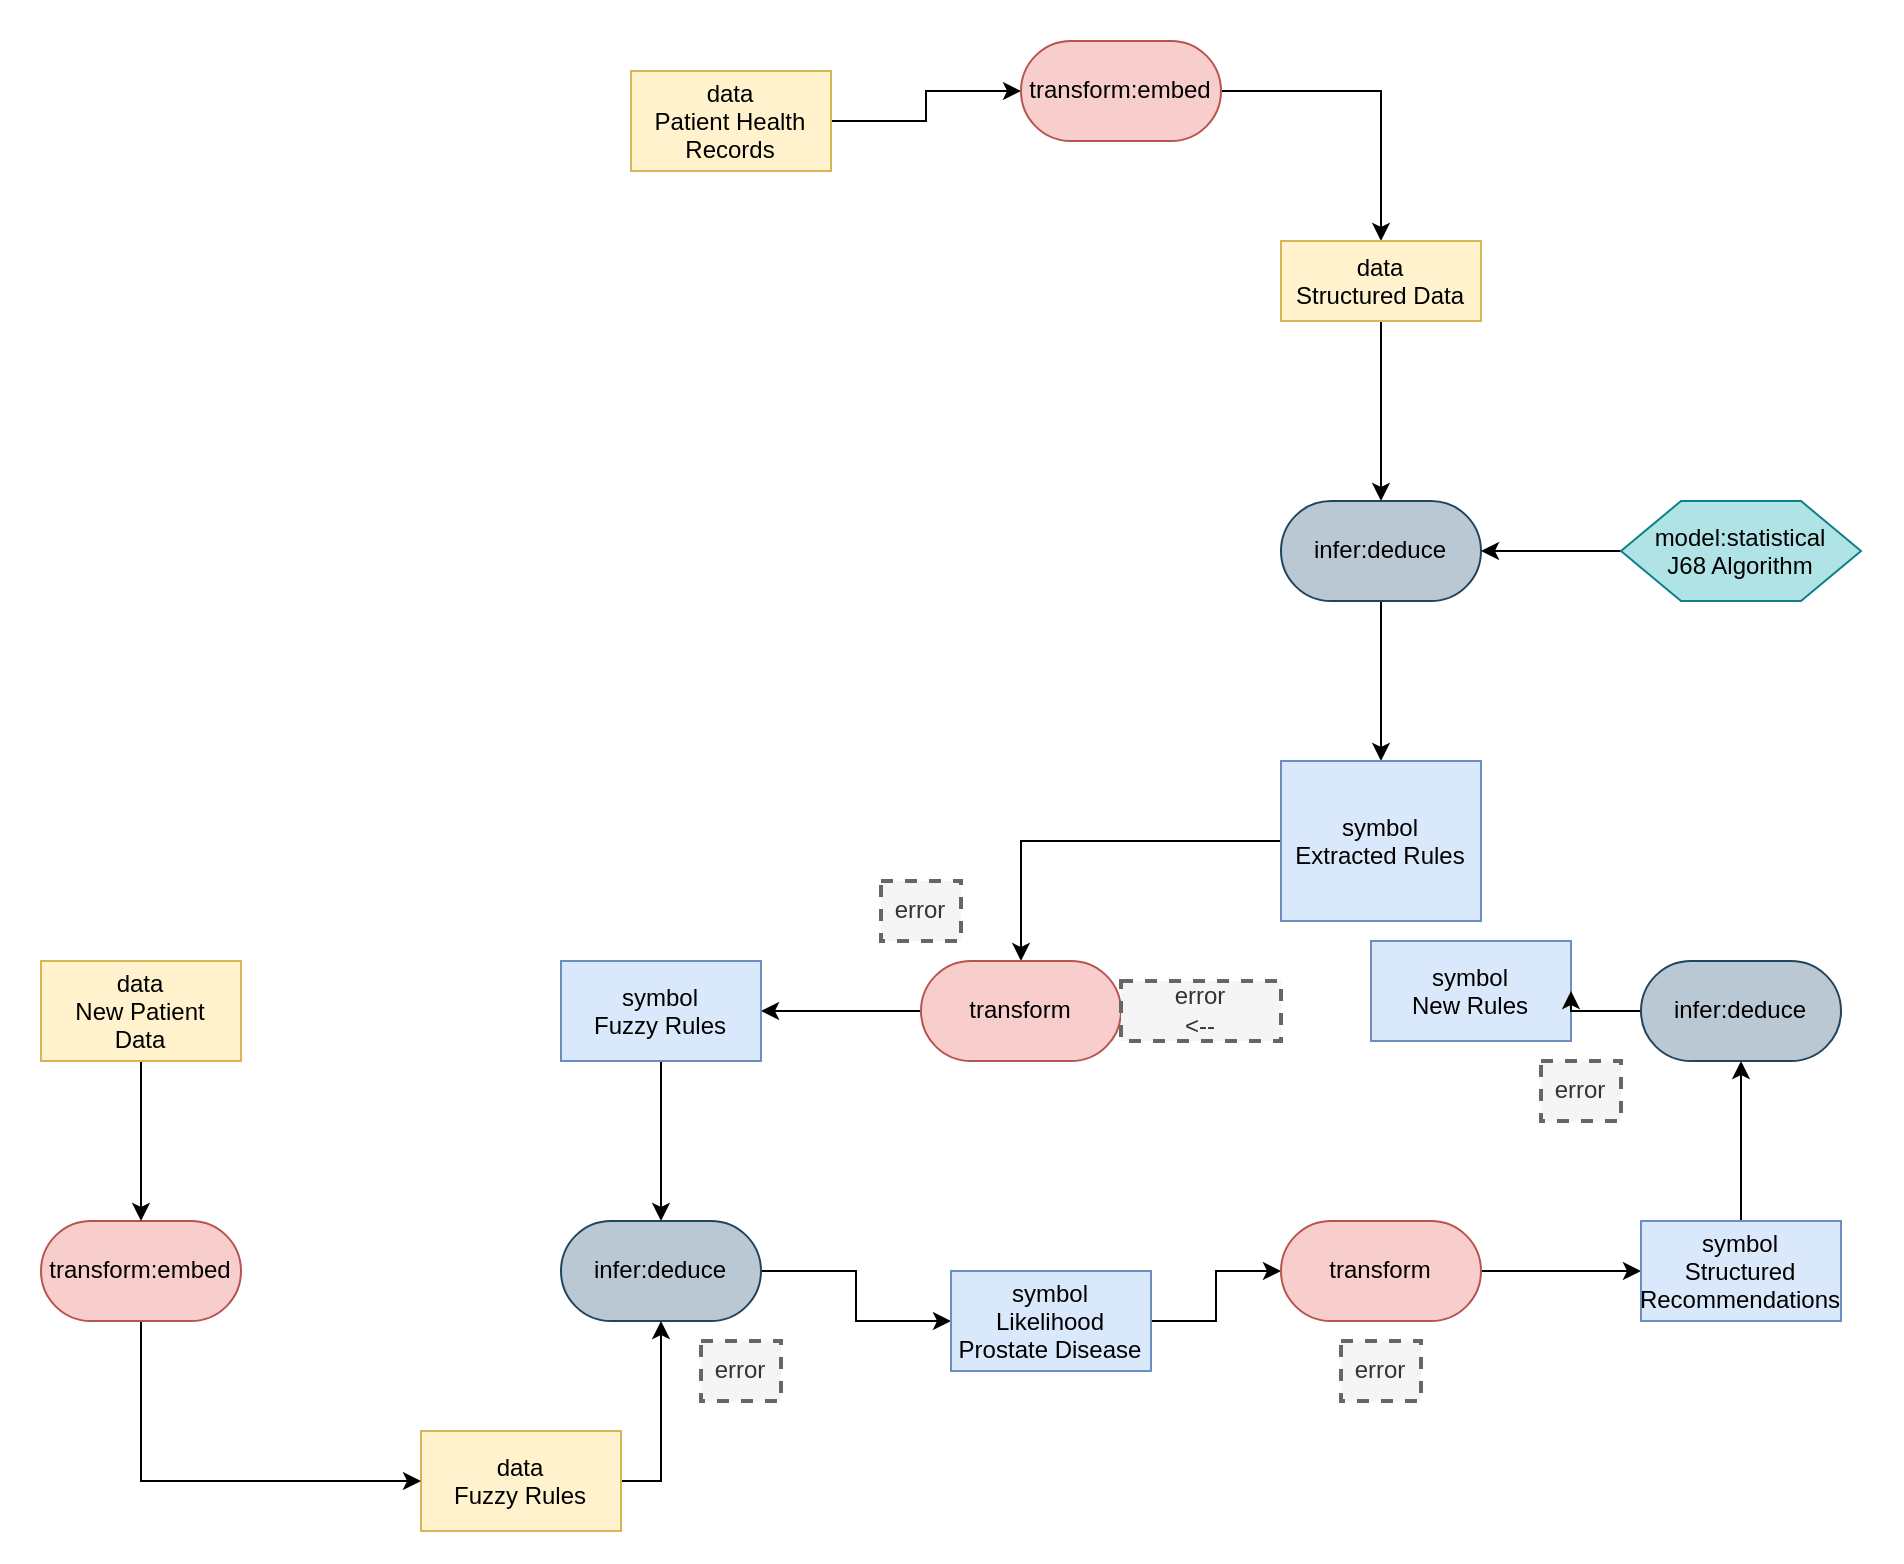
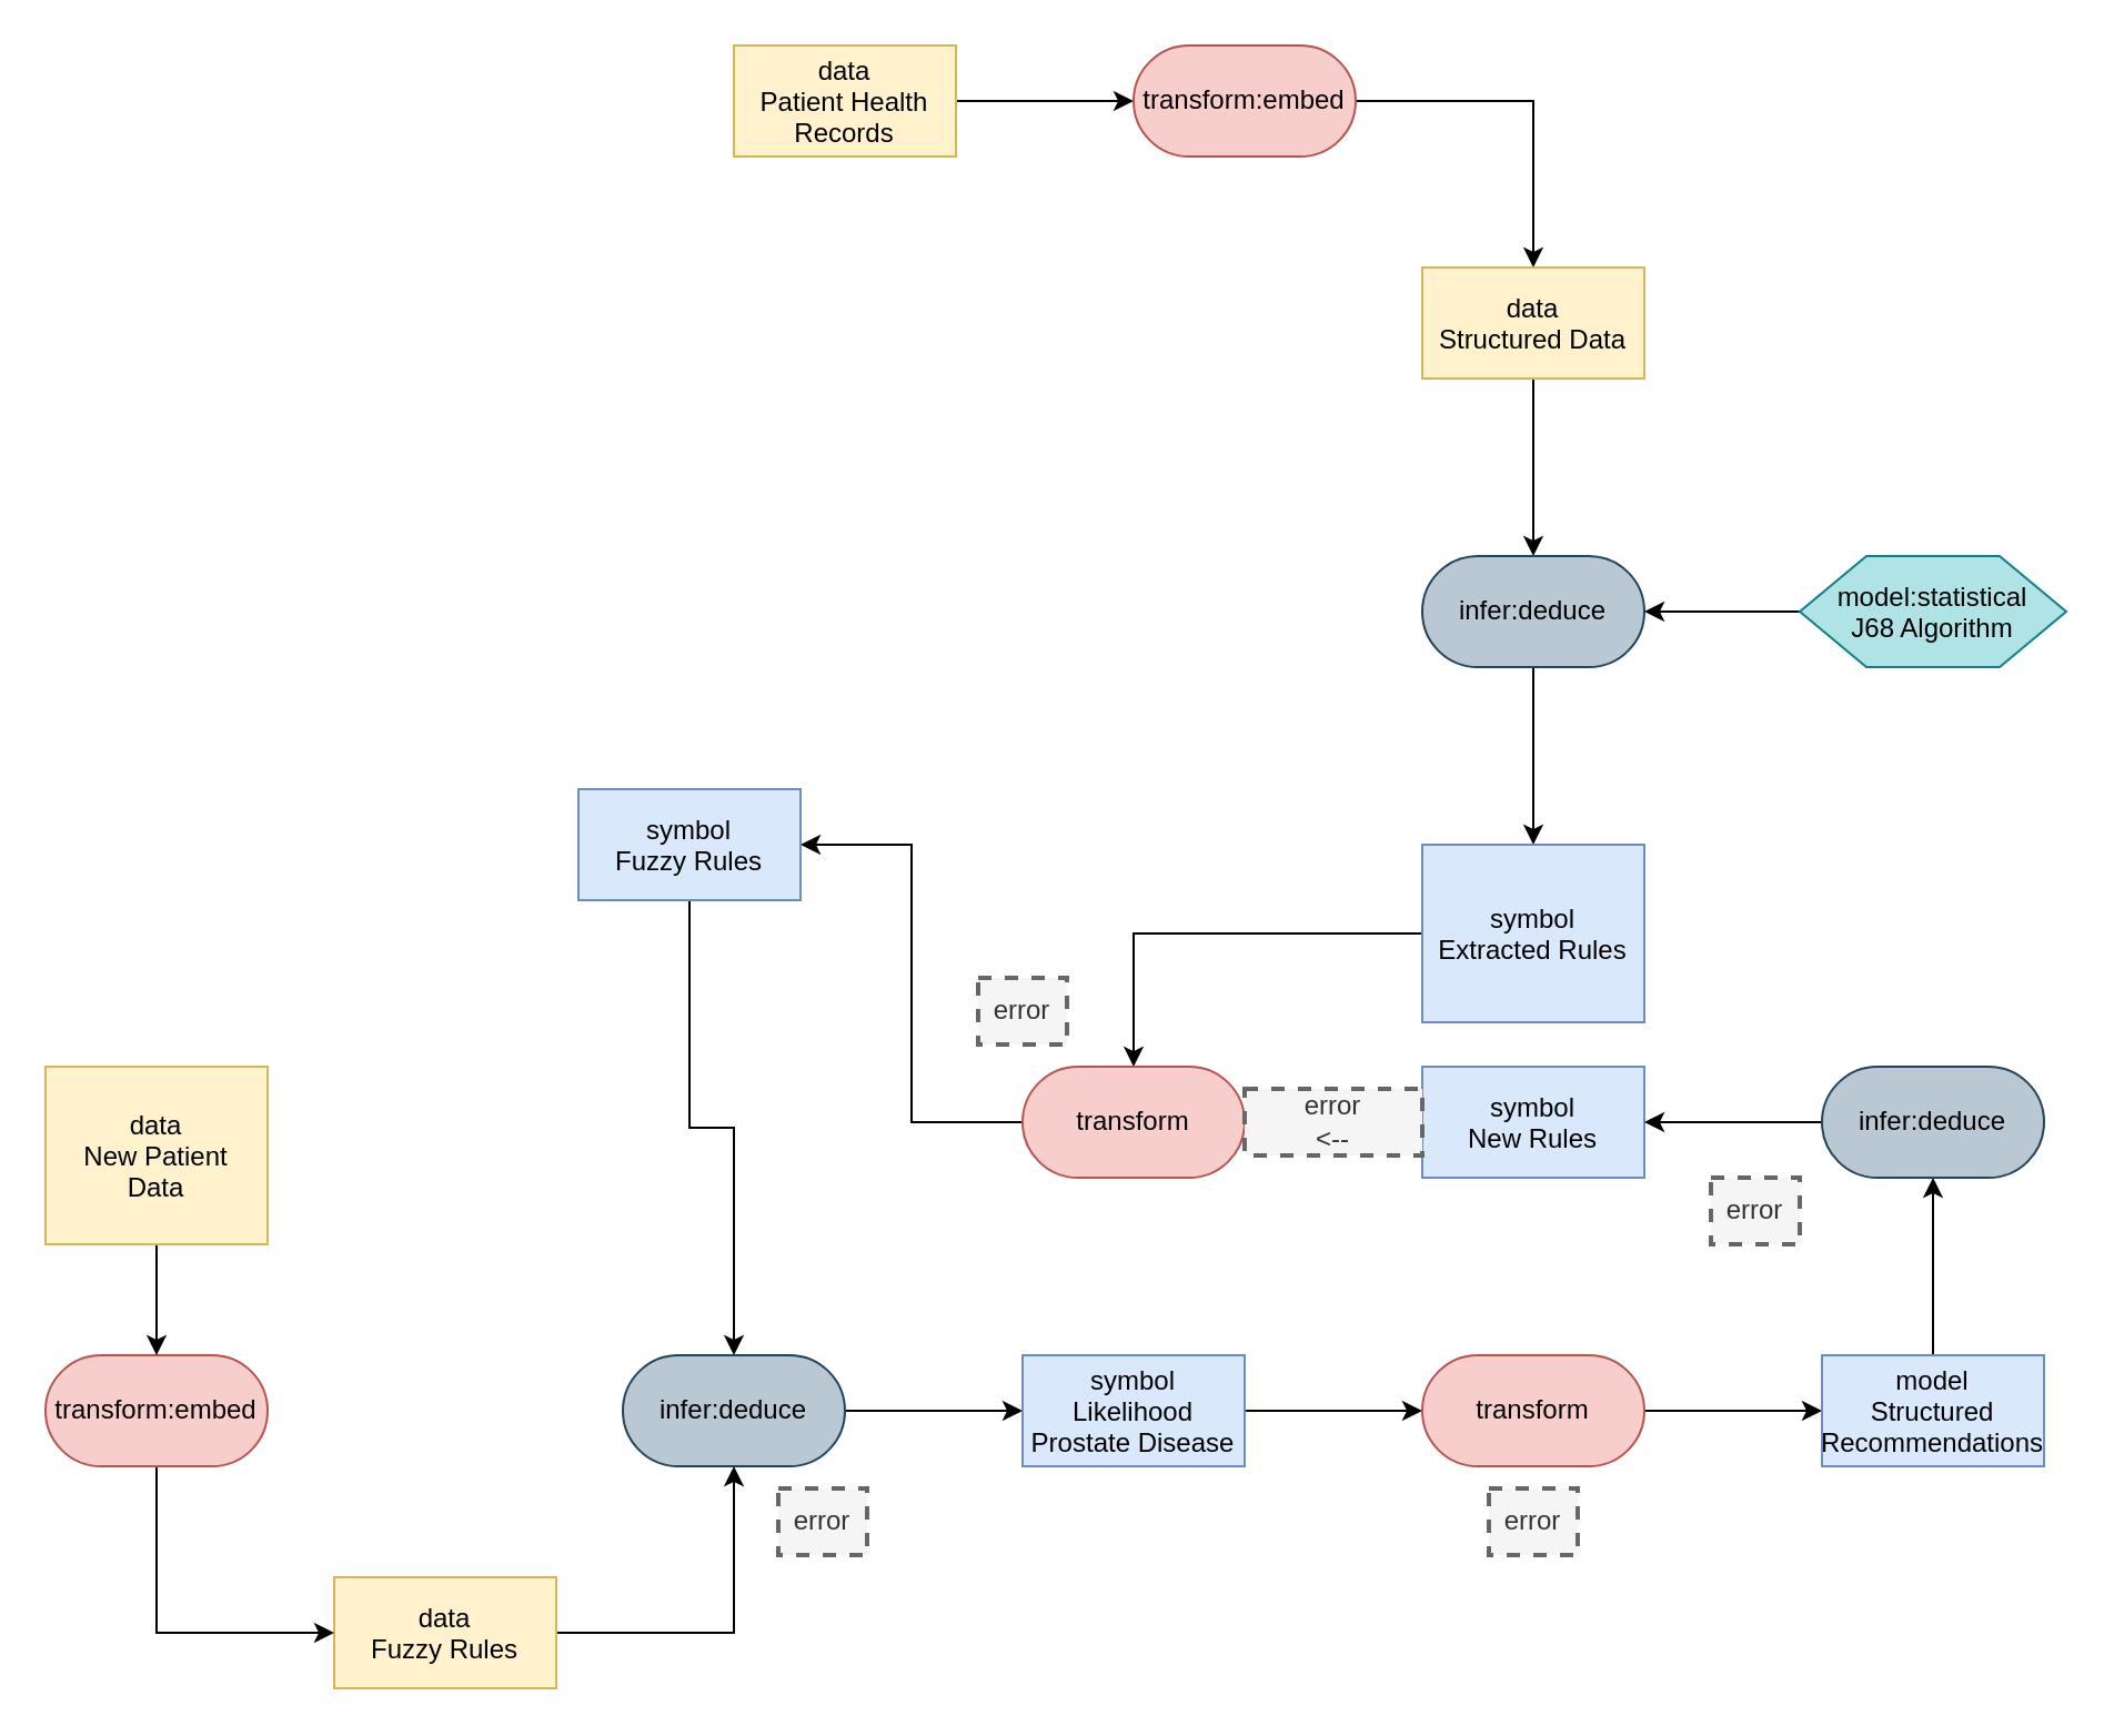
- <mxCell id="3" value="data&#10;Patient Health&#10;Records" style="rectangle;fillColor=#fff2cc;strokeColor=#d6b656;" name="data" vertex="1" parent="1"><mxGeometry x="315" y="35" width="100" height="50" as="geometry" /></mxCell>
+ <mxCell id="3" value="data&#10;Patient Health&#10;Records" style="rectangle;fillColor=#fff2cc;strokeColor=#d6b656;" name="data" vertex="1" parent="1"><mxGeometry x="330" y="20" width="100" height="50" as="geometry" /></mxCell>
- <mxCell id="7" value="data&#10;Structured Data" style="rectangle;fillColor=#fff2cc;strokeColor=#d6b656;" name="data" vertex="1" parent="1"><mxGeometry x="640" y="120" width="100" height="40" as="geometry" /></mxCell>
+ <mxCell id="7" value="data&#10;Structured Data" style="rectangle;fillColor=#fff2cc;strokeColor=#d6b656;" name="data" vertex="1" parent="1"><mxGeometry x="640" y="120" width="100" height="50" as="geometry" /></mxCell>
- <mxCell id="16" value="symbol&#10;New Rules" style="rectangle;fillColor=#dae8fc;strokeColor=#6c8ebf;" name="symbol" vertex="1" parent="1" tooltip="⚠️ Node not part of any valid pattern."><mxGeometry x="685" y="470" width="100" height="50" as="geometry" /></mxCell>
+ <mxCell id="16" value="symbol&#10;New Rules" style="rectangle;fillColor=#dae8fc;strokeColor=#6c8ebf;" name="symbol" vertex="1" parent="1" tooltip="⚠️ Node not part of any valid pattern."><mxGeometry x="640" y="480" width="100" height="50" as="geometry" /></mxCell>
- <mxCell id="29" value="data&#10;New Patient&#10;Data" style="rectangle;fillColor=#fff2cc;strokeColor=#d6b656;" name="data" vertex="1" parent="1"><mxGeometry x="20" y="480" width="100" height="50" as="geometry" /></mxCell>
+ <mxCell id="29" value="data&#10;New Patient&#10;Data" style="rectangle;fillColor=#fff2cc;strokeColor=#d6b656;" name="data" vertex="1" parent="1"><mxGeometry x="20" y="480" width="100" height="80" as="geometry" /></mxCell>
- <mxCell id="18" value="symbol&#10;Fuzzy Rules" style="rectangle;fillColor=#dae8fc;strokeColor=#6c8ebf;" name="symbol" vertex="1" parent="1" tooltip="⚠️ Node not part of any valid pattern."><mxGeometry x="280" y="480" width="100" height="50" as="geometry" /></mxCell>
+ <mxCell id="18" value="symbol&#10;Fuzzy Rules" style="rectangle;fillColor=#dae8fc;strokeColor=#6c8ebf;" name="symbol" vertex="1" parent="1" tooltip="⚠️ Node not part of any valid pattern."><mxGeometry x="260" y="355" width="100" height="50" as="geometry" /></mxCell>
- <mxCell id="33" value="symbol&#10;Structured&#10;Recommendations" style="rectangle;fillColor=#dae8fc;strokeColor=#6c8ebf;" name="symbol" vertex="1" parent="1" tooltip="⚠️ Node not part of any valid pattern."><mxGeometry x="820" y="610" width="100" height="50" as="geometry" /></mxCell>
+ <mxCell id="33" value="model&#10;Structured&#10;Recommendations" style="rectangle;fillColor=#dae8fc;strokeColor=#6c8ebf;" name="symbol" vertex="1" parent="1" tooltip="⚠️ Node not part of any valid pattern."><mxGeometry x="820" y="610" width="100" height="50" as="geometry" /></mxCell>
- <mxCell id="22" value="symbol&#10;Likelihood&#10;Prostate Disease" style="rectangle;fillColor=#dae8fc;strokeColor=#6c8ebf;" name="symbol" vertex="1" parent="1" tooltip="⚠️ Node not part of any valid pattern."><mxGeometry x="475" y="635" width="100" height="50" as="geometry" /></mxCell>
+ <mxCell id="22" value="symbol&#10;Likelihood&#10;Prostate Disease" style="rectangle;fillColor=#dae8fc;strokeColor=#6c8ebf;" name="symbol" vertex="1" parent="1" tooltip="⚠️ Node not part of any valid pattern."><mxGeometry x="460" y="610" width="100" height="50" as="geometry" /></mxCell>
- <mxCell id="25" value="data&#10;Fuzzy Rules" style="rectangle;fillColor=#fff2cc;strokeColor=#d6b656;" name="data" vertex="1" parent="1" tooltip="⚠️ Node not part of any valid pattern."><mxGeometry x="210" y="715" width="100" height="50" as="geometry" /></mxCell>
+ <mxCell id="25" value="data&#10;Fuzzy Rules" style="rectangle;fillColor=#fff2cc;strokeColor=#d6b656;" name="data" vertex="1" parent="1" tooltip="⚠️ Node not part of any valid pattern."><mxGeometry x="150" y="710" width="100" height="50" as="geometry" /></mxCell>
